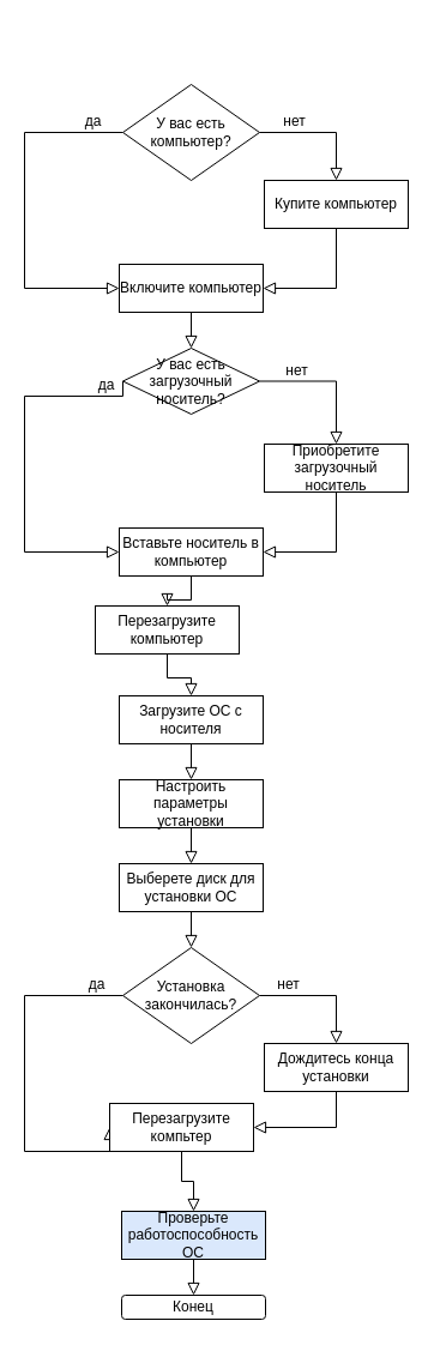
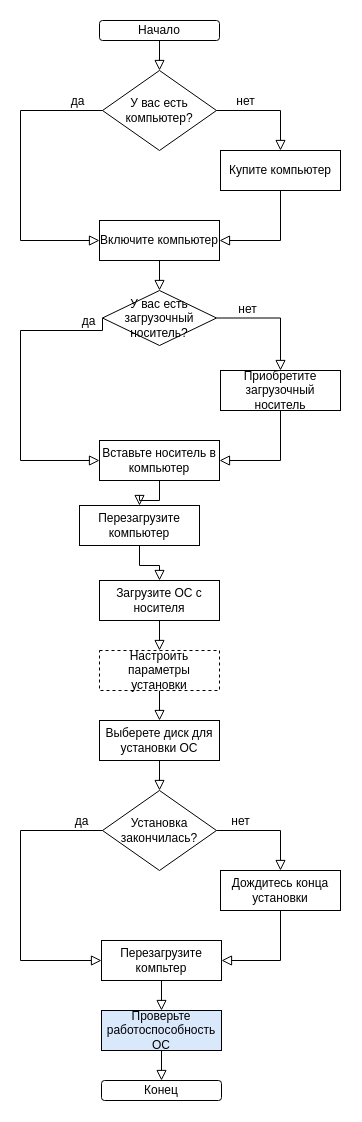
+ <mxCell id="3" value="Начало" style="rounded=1;whiteSpace=wrap;html=1;fontSize=12;glass=0;strokeWidth=1;shadow=0;" parent="1" vertex="1"><mxGeometry x="99" width="120" height="20" as="geometry" y="20" /></mxCell>
+ <mxCell id="2" value="" style="rounded=0;html=1;jettySize=auto;orthogonalLoop=1;fontSize=11;endArrow=block;endFill=0;endSize=8;strokeWidth=1;shadow=0;labelBackgroundColor=none;edgeStyle=orthogonalEdgeStyle;entryX=0.5;entryY=0;entryDx=0;entryDy=0;" parent="1" source="3" target="7" edge="1"><mxGeometry relative="1" as="geometry"><mxPoint x="154" y="140" as="targetPoint" /></mxGeometry></mxCell>
- <mxCell id="23" value="Настроить параметры установки" style="whiteSpace=wrap;html=1;rounded=0;" vertex="1" parent="1"><mxGeometry x="99" y="650" width="120" height="40" as="geometry" /></mxCell>
+ <mxCell id="23" value="Настроить параметры установки" style="whiteSpace=wrap;html=1;rounded=0;dashed=1;" vertex="1" parent="1"><mxGeometry x="99" y="650" width="120" height="40" as="geometry" /></mxCell>
- <mxCell id="31" value="Перезагрузите компьтер" style="whiteSpace=wrap;html=1;rounded=0;" vertex="1" parent="1"><mxGeometry x="91" y="920" width="120" height="40" as="geometry" /></mxCell>
+ <mxCell id="31" value="Перезагрузите компьтер" style="whiteSpace=wrap;html=1;rounded=0;" vertex="1" parent="1"><mxGeometry x="101" y="940" width="120" height="40" as="geometry" /></mxCell>
